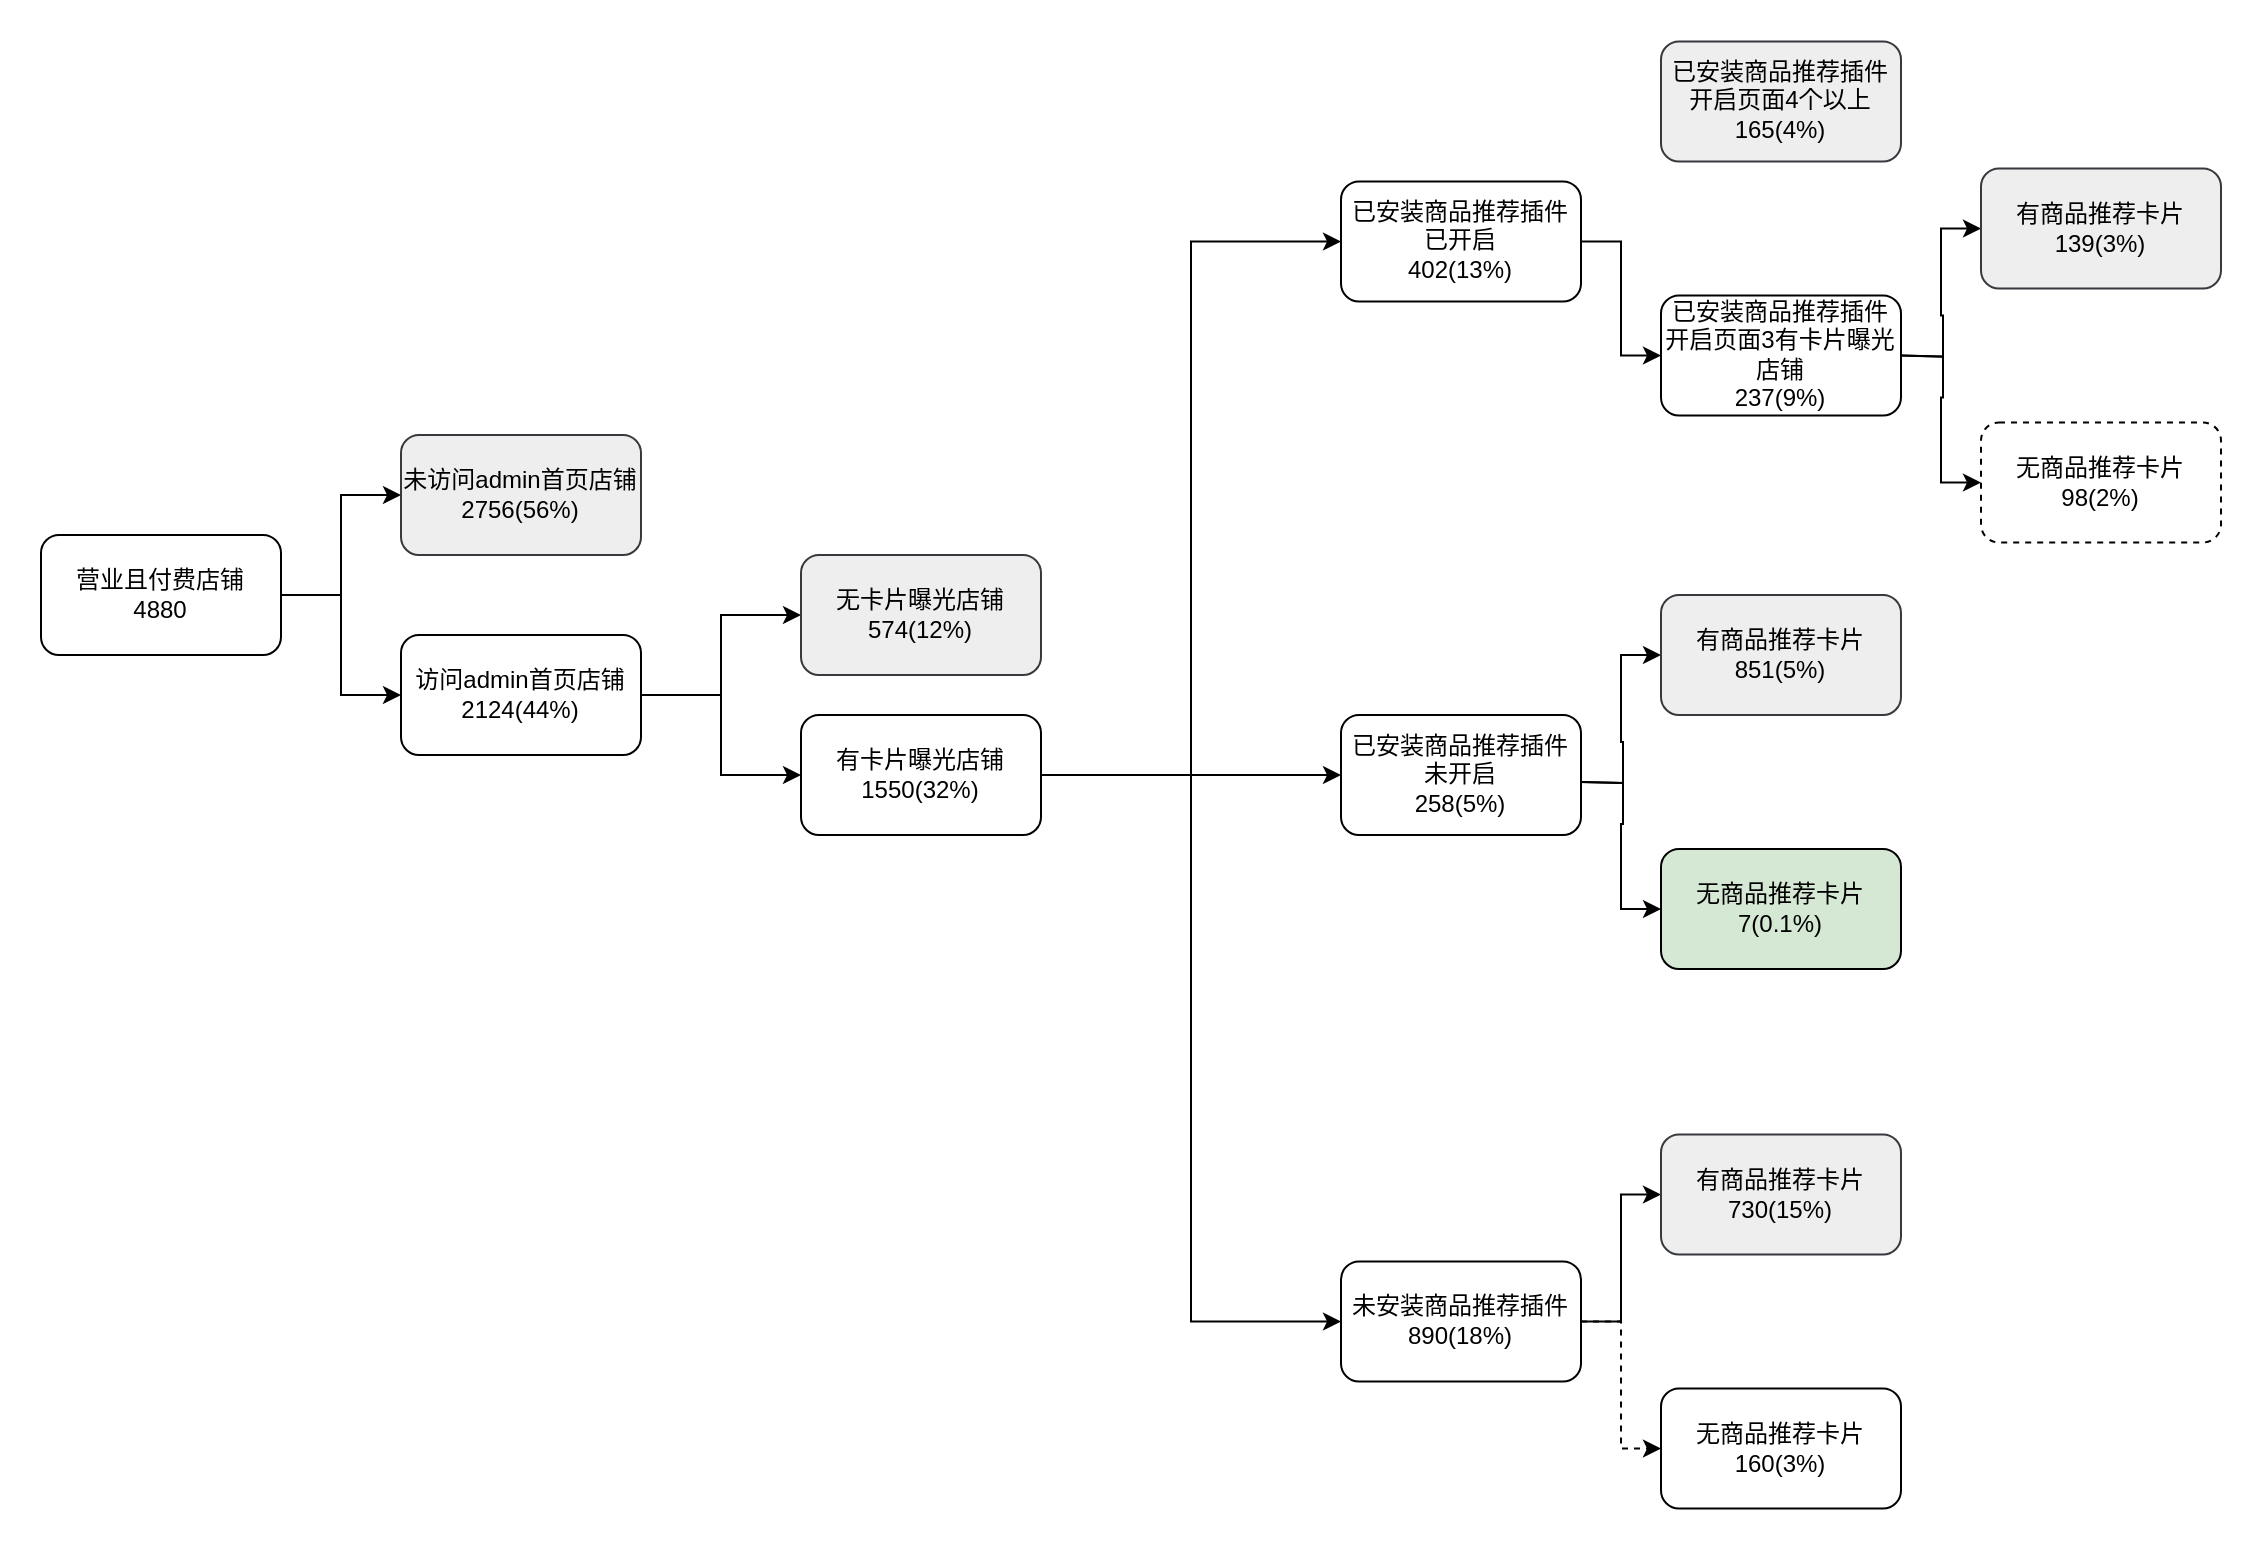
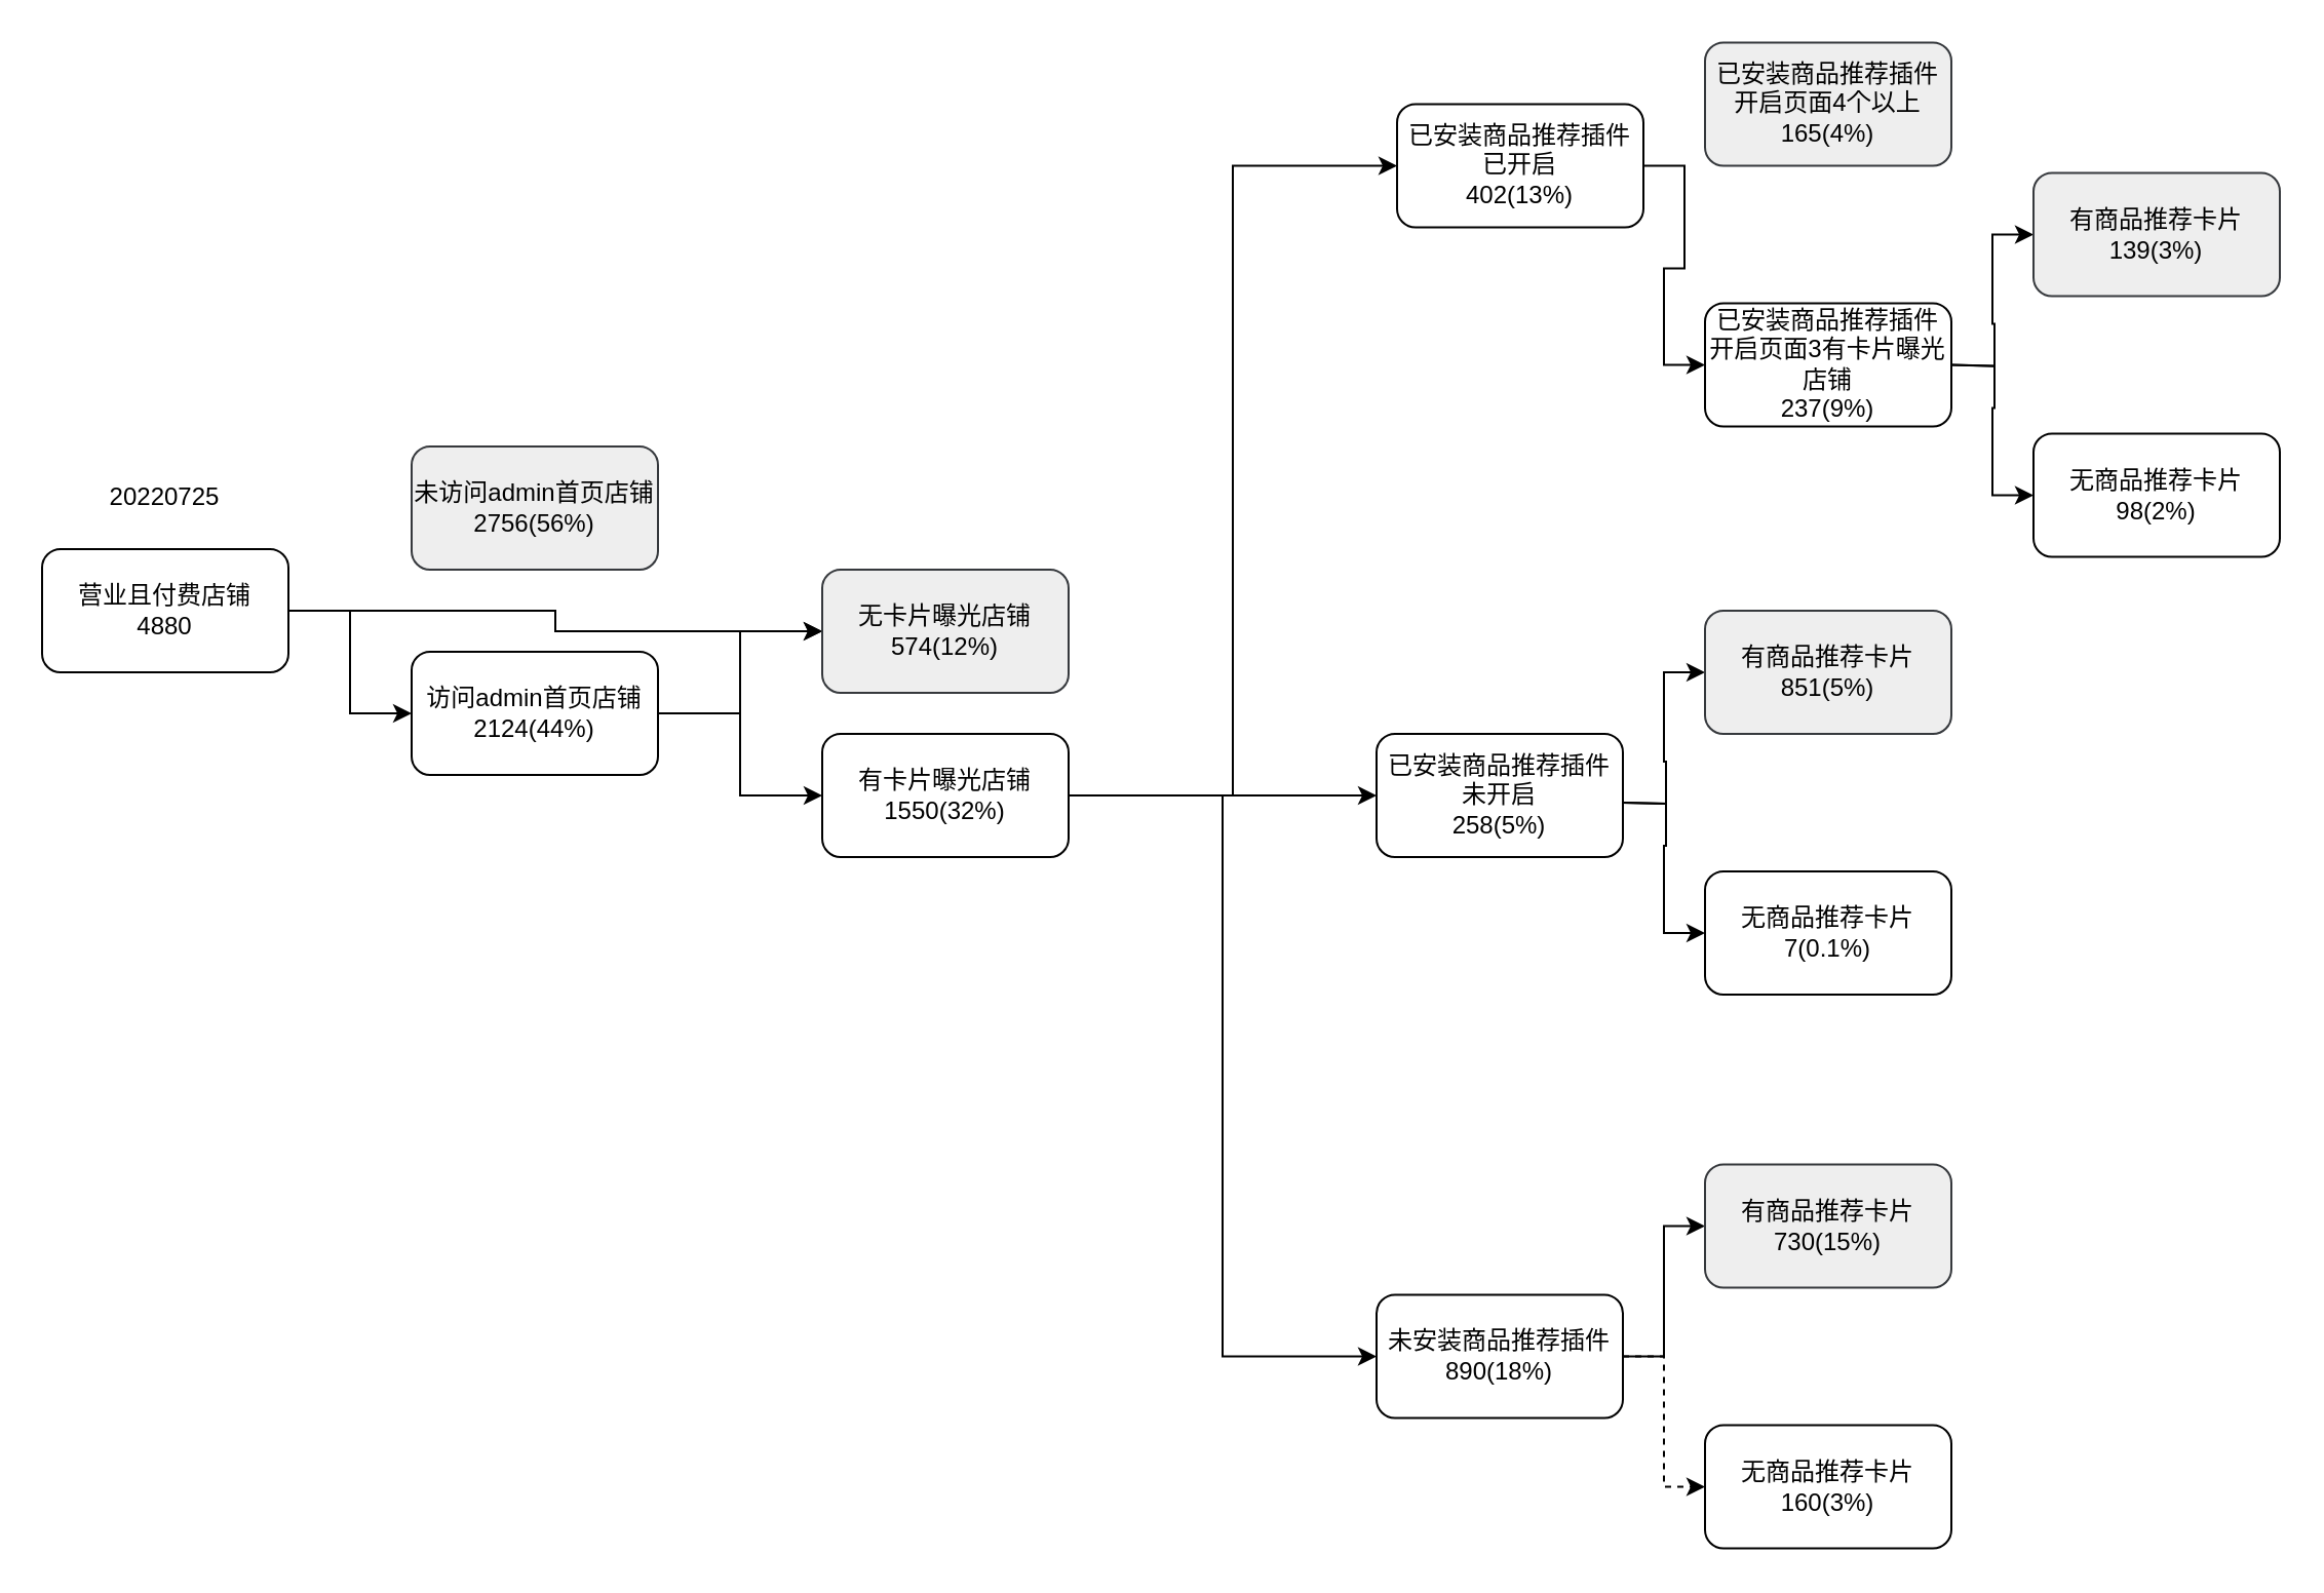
- <mxCell id="21" value="已安装商品推荐插件已开启&lt;br&gt;402(13%)" style="whiteSpace=wrap;html=1;rounded=1;" vertex="1" parent="1"><mxGeometry x="670" y="90.25" width="120" height="60" as="geometry" /></mxCell>
+ <mxCell id="21" value="已安装商品推荐插件已开启&lt;br&gt;402(13%)" style="whiteSpace=wrap;html=1;rounded=1;" vertex="1" parent="1"><mxGeometry x="680" y="50.25" width="120" height="60" as="geometry" /></mxCell>
- <mxCell id="29" value="无商品推荐卡片&lt;br&gt;98(2%)" style="whiteSpace=wrap;html=1;rounded=1;dashed=1;" vertex="1" parent="27"><mxGeometry y="127" width="120" height="60" as="geometry" /></mxCell>
+ <mxCell id="29" value="无商品推荐卡片&lt;br&gt;98(2%)" style="whiteSpace=wrap;html=1;rounded=1;" vertex="1" parent="27"><mxGeometry y="127" width="120" height="60" as="geometry" /></mxCell>
+ <mxCell id="36" value="20220725" style="text;html=1;strokeColor=none;fillColor=none;align=center;verticalAlign=middle;whiteSpace=wrap;rounded=0;" vertex="1" parent="1"><mxGeometry x="50" y="227" width="60" height="30" as="geometry" /></mxCell>
- <mxCell id="3" value="" style="edgeStyle=orthogonalEdgeStyle;rounded=0;orthogonalLoop=1;jettySize=auto;html=1;" edge="1" parent="1" source="4" target="8"><mxGeometry relative="1" as="geometry" /></mxCell>
+ <mxCell id="3" value="" style="edgeStyle=orthogonalEdgeStyle;rounded=0;orthogonalLoop=1;jettySize=auto;html=1;" edge="1" parent="1" source="4" target="12"><mxGeometry relative="1" as="geometry" /></mxCell>
- <mxCell id="35" value="无商品推荐卡片&lt;br&gt;7(0.1%)" style="whiteSpace=wrap;html=1;rounded=1;fillColor=#d5e8d4;" vertex="1" parent="33"><mxGeometry y="127" width="120" height="60" as="geometry" /></mxCell>
+ <mxCell id="35" value="无商品推荐卡片&lt;br&gt;7(0.1%)" style="whiteSpace=wrap;html=1;rounded=1;" vertex="1" parent="33"><mxGeometry y="127" width="120" height="60" as="geometry" /></mxCell>
